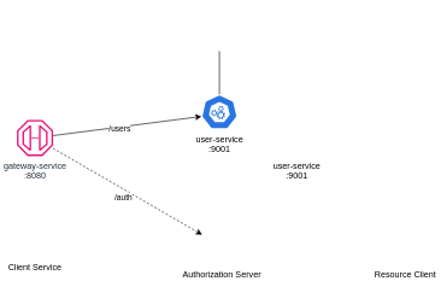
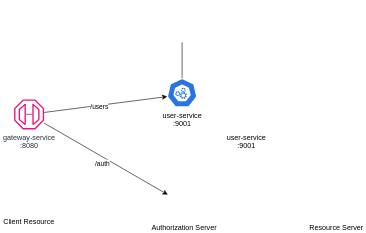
- <mxCell id="5" value="" style="endArrow=classic;html=1;rounded=0;entryX=0;entryY=0.25;entryDx=0;entryDy=0;dashed=1;" parent="1" source="4" target="10" edge="1"><mxGeometry width="50" height="50" relative="1" as="geometry"><mxPoint x="303" y="320" as="sourcePoint" /><mxPoint x="285" y="319.008" as="targetPoint" /></mxGeometry></mxCell>
+ <mxCell id="5" value="" style="endArrow=classic;html=1;rounded=0;entryX=0;entryY=0.25;entryDx=0;entryDy=0;" parent="1" source="4" target="10" edge="1"><mxGeometry width="50" height="50" relative="1" as="geometry"><mxPoint x="303" y="320" as="sourcePoint" /><mxPoint x="285" y="319.008" as="targetPoint" /></mxGeometry></mxCell>
- <mxCell id="13" value="Client Service" style="shape=image;verticalLabelPosition=bottom;labelBackgroundColor=default;verticalAlign=top;aspect=fixed;imageAspect=0;image=https://static-00.iconduck.com/assets.00/spring-icon-256x256-2efvkvky.png;" vertex="1" parent="1"><mxGeometry x="20.5" y="300" width="55" height="55" as="geometry" /></mxCell>
+ <mxCell id="13" value="Client Resource" style="shape=image;verticalLabelPosition=bottom;labelBackgroundColor=default;verticalAlign=top;aspect=fixed;imageAspect=0;image=https://static-00.iconduck.com/assets.00/spring-icon-256x256-2efvkvky.png;" vertex="1" parent="1"><mxGeometry x="20.5" y="300" width="55" height="55" as="geometry" /></mxCell>
- <mxCell id="12" value="Resource Client" style="shape=image;verticalLabelPosition=bottom;labelBackgroundColor=default;verticalAlign=top;aspect=fixed;imageAspect=0;image=https://static-00.iconduck.com/assets.00/spring-icon-256x256-2efvkvky.png;" vertex="1" parent="1"><mxGeometry x="533" y="310" width="55" height="55" as="geometry" /></mxCell>
+ <mxCell id="12" value="Resource Server" style="shape=image;verticalLabelPosition=bottom;labelBackgroundColor=default;verticalAlign=top;aspect=fixed;imageAspect=0;image=https://static-00.iconduck.com/assets.00/spring-icon-256x256-2efvkvky.png;" vertex="1" parent="1"><mxGeometry x="533" y="310" width="55" height="55" as="geometry" /></mxCell>
